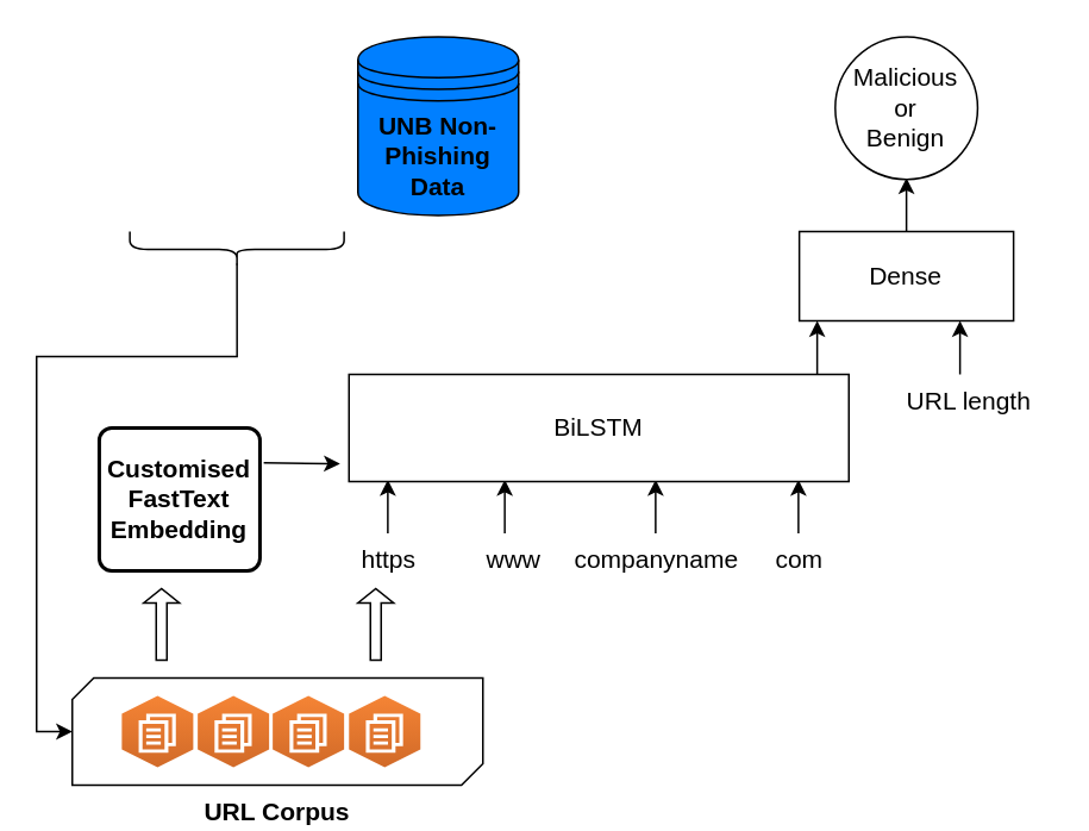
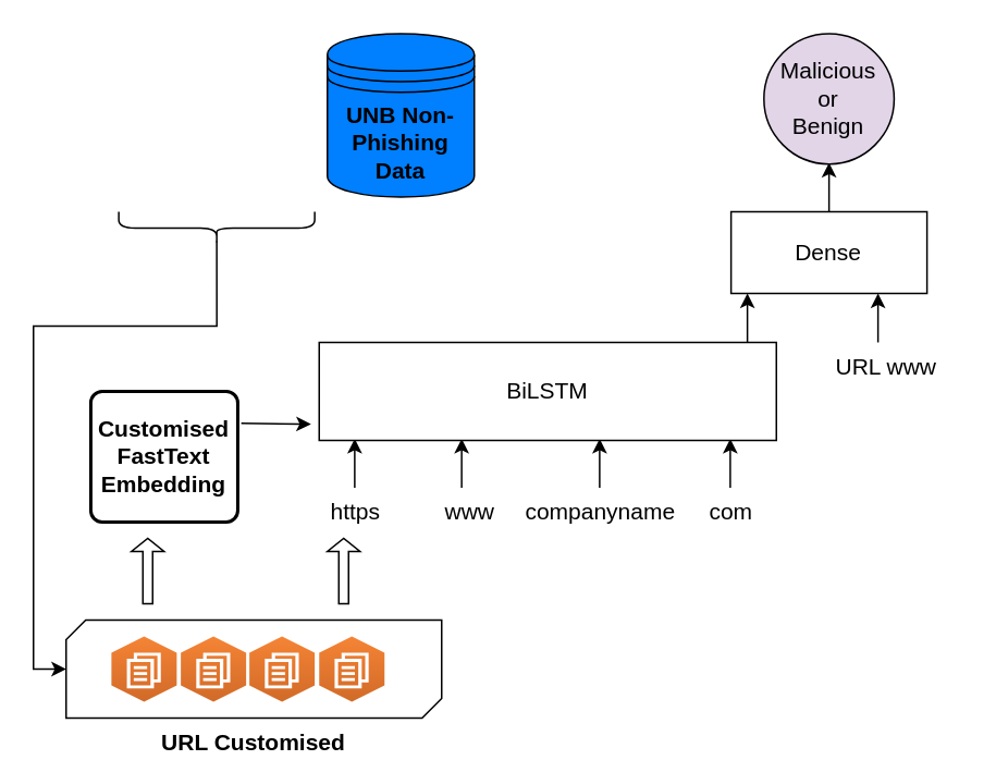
- <mxCell id="15" value="&lt;font style=&quot;font-size: 14px;&quot;&gt;Malicious&lt;br&gt;or&lt;br&gt;Benign&lt;/font&gt;" style="ellipse;whiteSpace=wrap;html=1;aspect=fixed;" parent="1" vertex="1"><mxGeometry x="467.38" y="20" width="79.75" height="79.75" as="geometry" /></mxCell>
+ <mxCell id="15" value="&lt;font style=&quot;font-size: 14px;&quot;&gt;Malicious&lt;br&gt;or&lt;br&gt;Benign&lt;/font&gt;" style="ellipse;whiteSpace=wrap;html=1;aspect=fixed;fillColor=#e1d5e7;" parent="1" vertex="1"><mxGeometry x="467.38" y="20" width="79.75" height="79.75" as="geometry" /></mxCell>
- <mxCell id="13" value="&lt;font style=&quot;font-size: 14px;&quot;&gt;URL length&lt;/font&gt;" style="text;html=1;align=center;verticalAlign=middle;resizable=0;points=[];autosize=1;strokeColor=none;fillColor=none;" parent="1" vertex="1"><mxGeometry x="497.25" y="209" width="90" height="30" as="geometry" /></mxCell>
+ <mxCell id="13" value="&lt;font style=&quot;font-size: 14px;&quot;&gt;URL www&lt;/font&gt;" style="text;html=1;align=center;verticalAlign=middle;resizable=0;points=[];autosize=1;strokeColor=none;fillColor=none;" parent="1" vertex="1"><mxGeometry x="497.25" y="209" width="90" height="30" as="geometry" /></mxCell>
- <mxCell id="17" value="&lt;b style=&quot;border-color: var(--border-color);&quot;&gt;&lt;font style=&quot;font-size: 14px;&quot;&gt;URL Corpus&lt;/font&gt;&lt;/b&gt;" style="verticalLabelPosition=bottom;verticalAlign=top;html=1;shape=mxgraph.basic.diag_snip_rect;dx=6;whiteSpace=wrap;" parent="1" vertex="1"><mxGeometry x="40" y="379" width="230" height="60" as="geometry" /></mxCell>
+ <mxCell id="17" value="&lt;b style=&quot;border-color: var(--border-color);&quot;&gt;&lt;font style=&quot;font-size: 14px;&quot;&gt;URL Customised&lt;/font&gt;&lt;/b&gt;" style="verticalLabelPosition=bottom;verticalAlign=top;html=1;shape=mxgraph.basic.diag_snip_rect;dx=6;whiteSpace=wrap;" parent="1" vertex="1"><mxGeometry x="40" y="379" width="230" height="60" as="geometry" /></mxCell>
